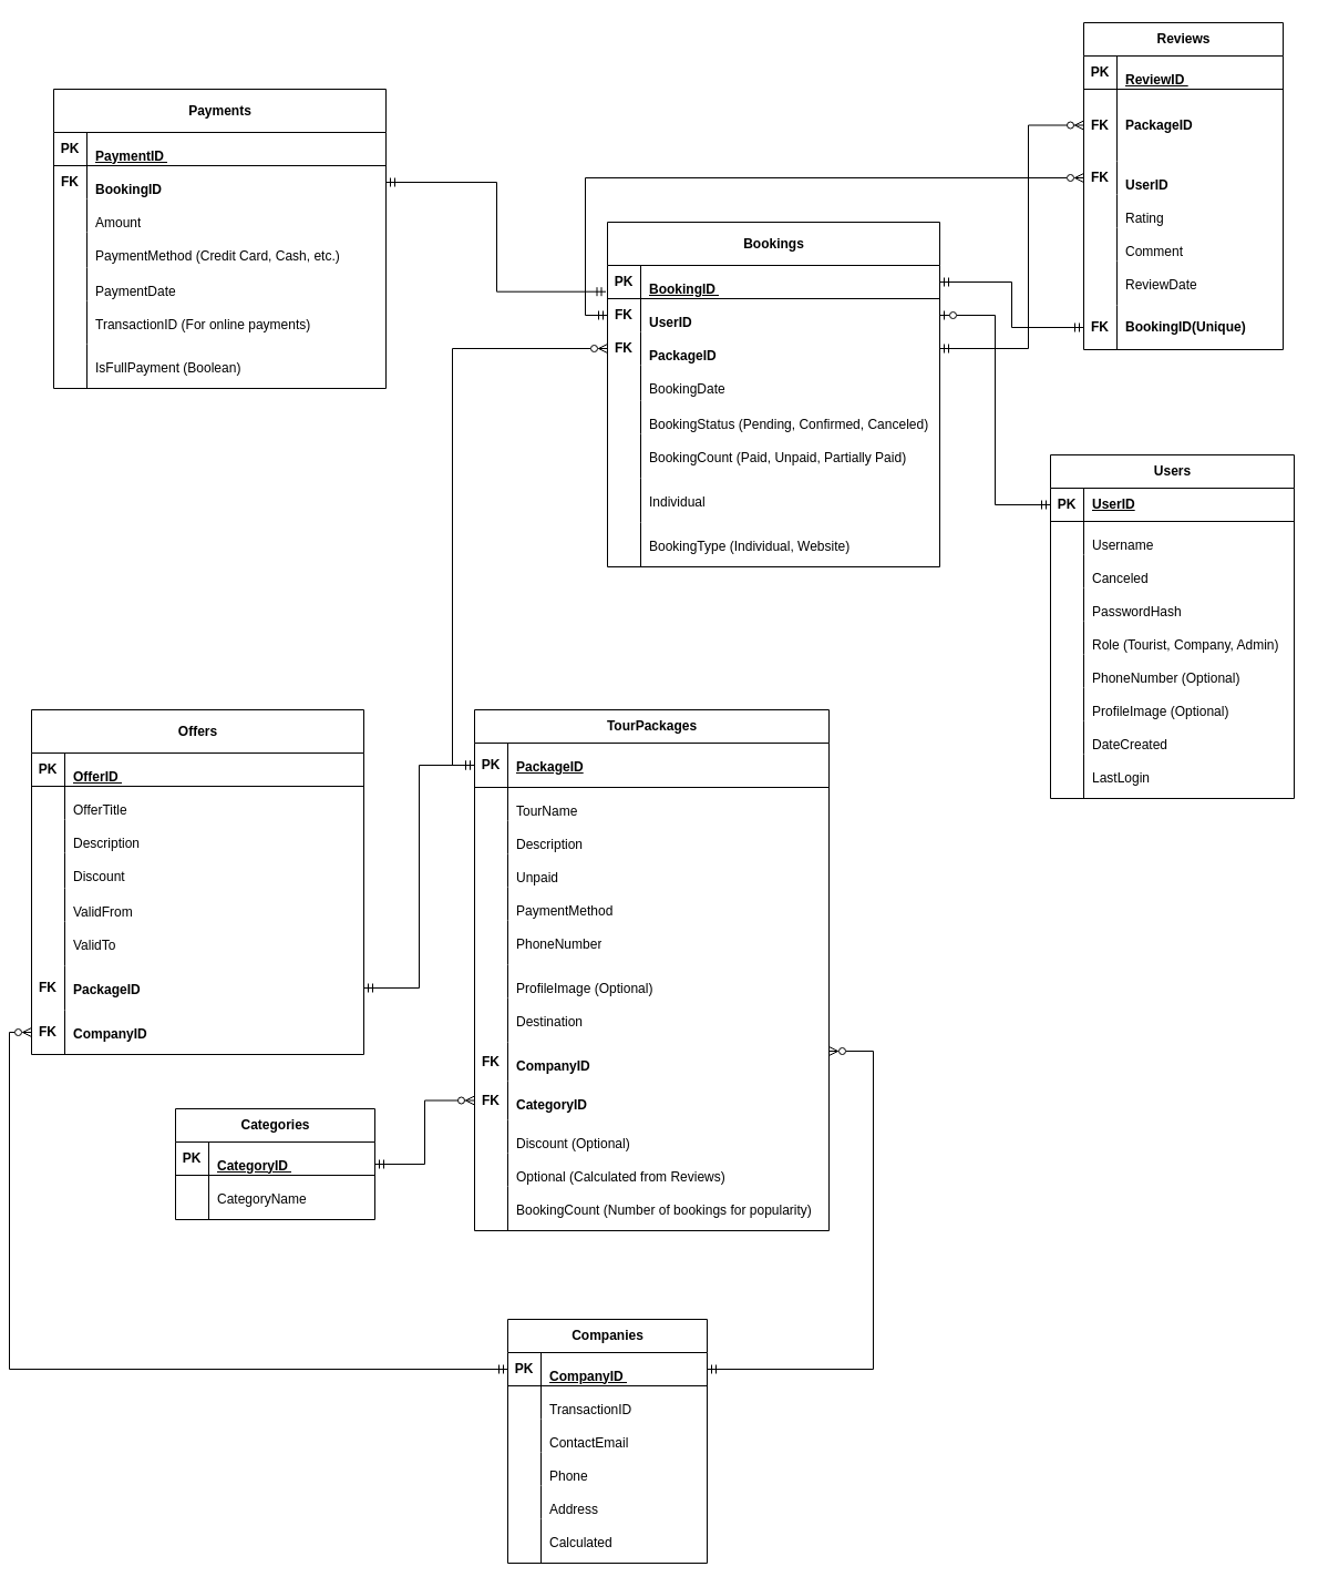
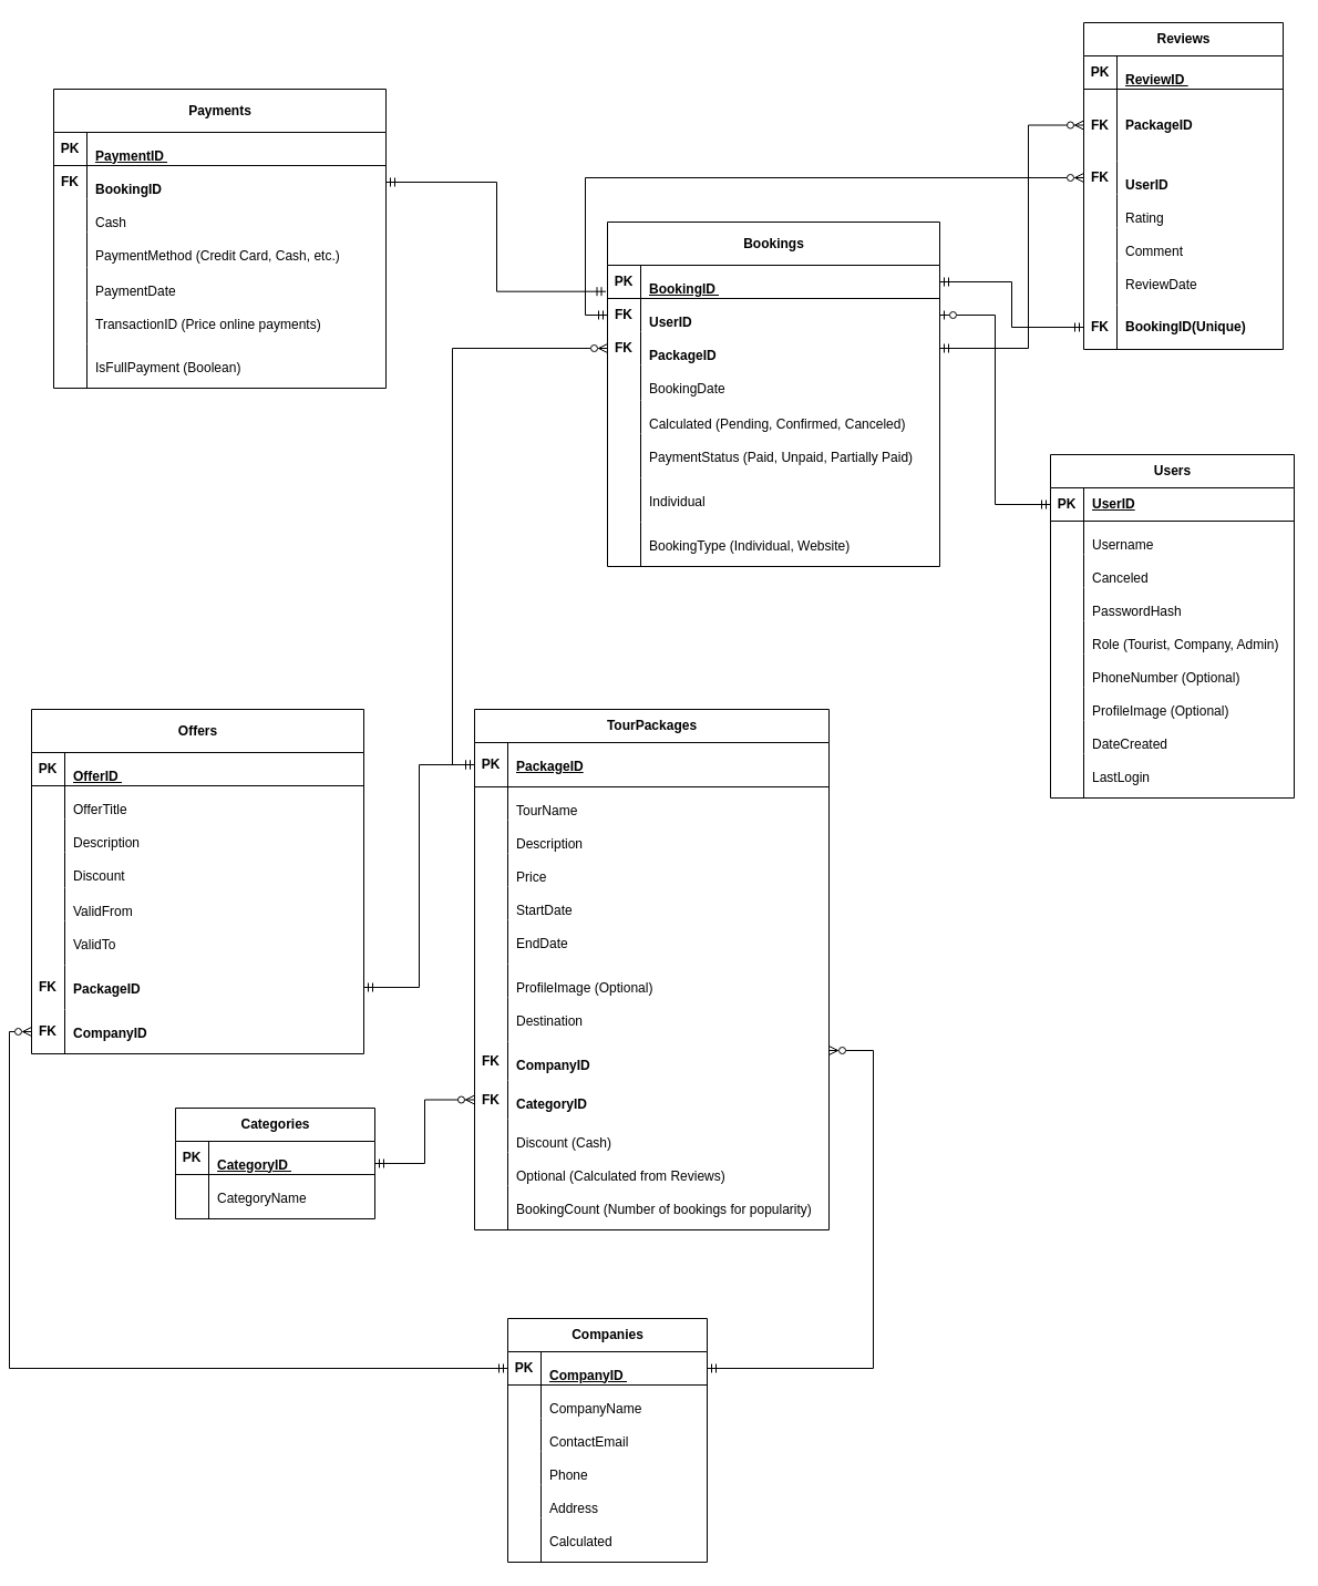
- <mxCell id="130" value="&lt;p data-pm-slice=&quot;1 1 [&amp;quot;list&amp;quot;,{&amp;quot;spread&amp;quot;:false,&amp;quot;start&amp;quot;:1053,&amp;quot;end&amp;quot;:1245},&amp;quot;regular_list_item&amp;quot;,{&amp;quot;start&amp;quot;:1117,&amp;quot;end&amp;quot;:1125}]&quot;&gt;Amount&lt;/p&gt;" style="shape=partialRectangle;connectable=0;fillColor=none;top=0;left=0;bottom=0;right=0;align=left;spacingLeft=6;overflow=hidden;whiteSpace=wrap;html=1;fontStyle=0" parent="128" vertex="1"><mxGeometry x="30" width="270" height="30" as="geometry"><mxRectangle width="270" height="30" as="alternateBounds" /></mxGeometry></mxCell>
+ <mxCell id="130" value="&lt;p data-pm-slice=&quot;1 1 [&amp;quot;list&amp;quot;,{&amp;quot;spread&amp;quot;:false,&amp;quot;start&amp;quot;:1053,&amp;quot;end&amp;quot;:1245},&amp;quot;regular_list_item&amp;quot;,{&amp;quot;start&amp;quot;:1117,&amp;quot;end&amp;quot;:1125}]&quot;&gt;Cash&lt;/p&gt;" style="shape=partialRectangle;connectable=0;fillColor=none;top=0;left=0;bottom=0;right=0;align=left;spacingLeft=6;overflow=hidden;whiteSpace=wrap;html=1;fontStyle=0" parent="128" vertex="1"><mxGeometry x="30" width="270" height="30" as="geometry"><mxRectangle width="270" height="30" as="alternateBounds" /></mxGeometry></mxCell>
- <mxCell id="139" value="&lt;p data-pm-slice=&quot;1 1 [&amp;quot;list&amp;quot;,{&amp;quot;spread&amp;quot;:false,&amp;quot;start&amp;quot;:1053,&amp;quot;end&amp;quot;:1245},&amp;quot;regular_list_item&amp;quot;,{&amp;quot;start&amp;quot;:1182,&amp;quot;end&amp;quot;:1219}]&quot;&gt;TransactionID (For online payments)&lt;/p&gt;" style="shape=partialRectangle;connectable=0;fillColor=none;top=0;left=0;bottom=0;right=0;align=left;spacingLeft=6;overflow=hidden;whiteSpace=wrap;html=1;" parent="137" vertex="1"><mxGeometry x="30" width="270" height="39" as="geometry"><mxRectangle width="270" height="39" as="alternateBounds" /></mxGeometry></mxCell>
+ <mxCell id="139" value="&lt;p data-pm-slice=&quot;1 1 [&amp;quot;list&amp;quot;,{&amp;quot;spread&amp;quot;:false,&amp;quot;start&amp;quot;:1053,&amp;quot;end&amp;quot;:1245},&amp;quot;regular_list_item&amp;quot;,{&amp;quot;start&amp;quot;:1182,&amp;quot;end&amp;quot;:1219}]&quot;&gt;TransactionID (Price online payments)&lt;/p&gt;" style="shape=partialRectangle;connectable=0;fillColor=none;top=0;left=0;bottom=0;right=0;align=left;spacingLeft=6;overflow=hidden;whiteSpace=wrap;html=1;" parent="137" vertex="1"><mxGeometry x="30" width="270" height="39" as="geometry"><mxRectangle width="270" height="39" as="alternateBounds" /></mxGeometry></mxCell>
- <mxCell id="111" value="&lt;p data-pm-slice=&quot;1 1 [&amp;quot;list&amp;quot;,{&amp;quot;spread&amp;quot;:false,&amp;quot;start&amp;quot;:772,&amp;quot;end&amp;quot;:1029},&amp;quot;regular_list_item&amp;quot;,{&amp;quot;start&amp;quot;:886,&amp;quot;end&amp;quot;:932}]&quot;&gt;BookingStatus (Pending, Confirmed, Canceled)&lt;/p&gt;" style="shape=partialRectangle;connectable=0;fillColor=none;top=0;left=0;bottom=0;right=0;align=left;spacingLeft=6;overflow=hidden;whiteSpace=wrap;html=1;" parent="109" vertex="1"><mxGeometry x="30" width="270" height="30" as="geometry"><mxRectangle width="270" height="30" as="alternateBounds" /></mxGeometry></mxCell>
+ <mxCell id="111" value="&lt;p data-pm-slice=&quot;1 1 [&amp;quot;list&amp;quot;,{&amp;quot;spread&amp;quot;:false,&amp;quot;start&amp;quot;:772,&amp;quot;end&amp;quot;:1029},&amp;quot;regular_list_item&amp;quot;,{&amp;quot;start&amp;quot;:886,&amp;quot;end&amp;quot;:932}]&quot;&gt;Calculated (Pending, Confirmed, Canceled)&lt;/p&gt;" style="shape=partialRectangle;connectable=0;fillColor=none;top=0;left=0;bottom=0;right=0;align=left;spacingLeft=6;overflow=hidden;whiteSpace=wrap;html=1;" parent="109" vertex="1"><mxGeometry x="30" width="270" height="30" as="geometry"><mxRectangle width="270" height="30" as="alternateBounds" /></mxGeometry></mxCell>
- <mxCell id="114" value="&lt;p data-pm-slice=&quot;1 1 [&amp;quot;list&amp;quot;,{&amp;quot;spread&amp;quot;:false,&amp;quot;start&amp;quot;:772,&amp;quot;end&amp;quot;:1029},&amp;quot;regular_list_item&amp;quot;,{&amp;quot;start&amp;quot;:933,&amp;quot;end&amp;quot;:979}]&quot;&gt;BookingCount (Paid, Unpaid, Partially Paid)&lt;/p&gt;" style="shape=partialRectangle;connectable=0;fillColor=none;top=0;left=0;bottom=0;right=0;align=left;spacingLeft=6;overflow=hidden;whiteSpace=wrap;html=1;" parent="112" vertex="1"><mxGeometry x="30" width="270" height="40" as="geometry"><mxRectangle width="270" height="40" as="alternateBounds" /></mxGeometry></mxCell>
+ <mxCell id="114" value="&lt;p data-pm-slice=&quot;1 1 [&amp;quot;list&amp;quot;,{&amp;quot;spread&amp;quot;:false,&amp;quot;start&amp;quot;:772,&amp;quot;end&amp;quot;:1029},&amp;quot;regular_list_item&amp;quot;,{&amp;quot;start&amp;quot;:933,&amp;quot;end&amp;quot;:979}]&quot;&gt;PaymentStatus (Paid, Unpaid, Partially Paid)&lt;/p&gt;" style="shape=partialRectangle;connectable=0;fillColor=none;top=0;left=0;bottom=0;right=0;align=left;spacingLeft=6;overflow=hidden;whiteSpace=wrap;html=1;" parent="112" vertex="1"><mxGeometry x="30" width="270" height="40" as="geometry"><mxRectangle width="270" height="40" as="alternateBounds" /></mxGeometry></mxCell>
- <mxCell id="42" value="&lt;p data-pm-slice=&quot;1 1 [&amp;quot;list&amp;quot;,{&amp;quot;spread&amp;quot;:false,&amp;quot;start&amp;quot;:292,&amp;quot;end&amp;quot;:574},&amp;quot;regular_list_item&amp;quot;,{&amp;quot;start&amp;quot;:343,&amp;quot;end&amp;quot;:350}]&quot;&gt;Unpaid&lt;/p&gt;" style="shape=partialRectangle;connectable=0;fillColor=none;top=0;left=0;bottom=0;right=0;align=left;spacingLeft=6;overflow=hidden;whiteSpace=wrap;html=1;" parent="40" vertex="1"><mxGeometry x="30" width="290" height="30" as="geometry"><mxRectangle width="290" height="30" as="alternateBounds" /></mxGeometry></mxCell>
+ <mxCell id="42" value="&lt;p data-pm-slice=&quot;1 1 [&amp;quot;list&amp;quot;,{&amp;quot;spread&amp;quot;:false,&amp;quot;start&amp;quot;:292,&amp;quot;end&amp;quot;:574},&amp;quot;regular_list_item&amp;quot;,{&amp;quot;start&amp;quot;:343,&amp;quot;end&amp;quot;:350}]&quot;&gt;Price&lt;/p&gt;" style="shape=partialRectangle;connectable=0;fillColor=none;top=0;left=0;bottom=0;right=0;align=left;spacingLeft=6;overflow=hidden;whiteSpace=wrap;html=1;" parent="40" vertex="1"><mxGeometry x="30" width="290" height="30" as="geometry"><mxRectangle width="290" height="30" as="alternateBounds" /></mxGeometry></mxCell>
- <mxCell id="45" value="&lt;p data-pm-slice=&quot;1 1 [&amp;quot;list&amp;quot;,{&amp;quot;spread&amp;quot;:false,&amp;quot;start&amp;quot;:292,&amp;quot;end&amp;quot;:574},&amp;quot;regular_list_item&amp;quot;,{&amp;quot;start&amp;quot;:351,&amp;quot;end&amp;quot;:362}]&quot;&gt;PaymentMethod&lt;/p&gt;" style="shape=partialRectangle;connectable=0;fillColor=none;top=0;left=0;bottom=0;right=0;align=left;spacingLeft=6;overflow=hidden;whiteSpace=wrap;html=1;" parent="43" vertex="1"><mxGeometry x="30" width="290" height="30" as="geometry"><mxRectangle width="290" height="30" as="alternateBounds" /></mxGeometry></mxCell>
+ <mxCell id="45" value="&lt;p data-pm-slice=&quot;1 1 [&amp;quot;list&amp;quot;,{&amp;quot;spread&amp;quot;:false,&amp;quot;start&amp;quot;:292,&amp;quot;end&amp;quot;:574},&amp;quot;regular_list_item&amp;quot;,{&amp;quot;start&amp;quot;:351,&amp;quot;end&amp;quot;:362}]&quot;&gt;StartDate&lt;/p&gt;" style="shape=partialRectangle;connectable=0;fillColor=none;top=0;left=0;bottom=0;right=0;align=left;spacingLeft=6;overflow=hidden;whiteSpace=wrap;html=1;" parent="43" vertex="1"><mxGeometry x="30" width="290" height="30" as="geometry"><mxRectangle width="290" height="30" as="alternateBounds" /></mxGeometry></mxCell>
- <mxCell id="48" value="&lt;p data-pm-slice=&quot;1 1 [&amp;quot;list&amp;quot;,{&amp;quot;spread&amp;quot;:false,&amp;quot;start&amp;quot;:292,&amp;quot;end&amp;quot;:574},&amp;quot;regular_list_item&amp;quot;,{&amp;quot;start&amp;quot;:363,&amp;quot;end&amp;quot;:372}]&quot;&gt;PhoneNumber&lt;/p&gt;" style="shape=partialRectangle;connectable=0;fillColor=none;top=0;left=0;bottom=0;right=0;align=left;spacingLeft=6;overflow=hidden;whiteSpace=wrap;html=1;" parent="46" vertex="1"><mxGeometry x="30" width="290" height="40" as="geometry"><mxRectangle width="290" height="40" as="alternateBounds" /></mxGeometry></mxCell>
+ <mxCell id="48" value="&lt;p data-pm-slice=&quot;1 1 [&amp;quot;list&amp;quot;,{&amp;quot;spread&amp;quot;:false,&amp;quot;start&amp;quot;:292,&amp;quot;end&amp;quot;:574},&amp;quot;regular_list_item&amp;quot;,{&amp;quot;start&amp;quot;:363,&amp;quot;end&amp;quot;:372}]&quot;&gt;EndDate&lt;/p&gt;" style="shape=partialRectangle;connectable=0;fillColor=none;top=0;left=0;bottom=0;right=0;align=left;spacingLeft=6;overflow=hidden;whiteSpace=wrap;html=1;" parent="46" vertex="1"><mxGeometry x="30" width="290" height="40" as="geometry"><mxRectangle width="290" height="40" as="alternateBounds" /></mxGeometry></mxCell>
- <mxCell id="63" value="&lt;p data-pm-slice=&quot;1 1 [&amp;quot;list&amp;quot;,{&amp;quot;spread&amp;quot;:false,&amp;quot;start&amp;quot;:292,&amp;quot;end&amp;quot;:574},&amp;quot;regular_list_item&amp;quot;,{&amp;quot;start&amp;quot;:467,&amp;quot;end&amp;quot;:488}]&quot;&gt;Discount (Optional)&lt;/p&gt;" style="shape=partialRectangle;connectable=0;fillColor=none;top=0;left=0;bottom=0;right=0;align=left;spacingLeft=6;overflow=hidden;whiteSpace=wrap;html=1;" parent="61" vertex="1"><mxGeometry x="30" width="290" height="30" as="geometry"><mxRectangle width="290" height="30" as="alternateBounds" /></mxGeometry></mxCell>
+ <mxCell id="63" value="&lt;p data-pm-slice=&quot;1 1 [&amp;quot;list&amp;quot;,{&amp;quot;spread&amp;quot;:false,&amp;quot;start&amp;quot;:292,&amp;quot;end&amp;quot;:574},&amp;quot;regular_list_item&amp;quot;,{&amp;quot;start&amp;quot;:467,&amp;quot;end&amp;quot;:488}]&quot;&gt;Discount (Cash)&lt;/p&gt;" style="shape=partialRectangle;connectable=0;fillColor=none;top=0;left=0;bottom=0;right=0;align=left;spacingLeft=6;overflow=hidden;whiteSpace=wrap;html=1;" parent="61" vertex="1"><mxGeometry x="30" width="290" height="30" as="geometry"><mxRectangle width="290" height="30" as="alternateBounds" /></mxGeometry></mxCell>
- <mxCell id="83" value="&lt;p data-pm-slice=&quot;1 1 [&amp;quot;list&amp;quot;,{&amp;quot;spread&amp;quot;:false,&amp;quot;start&amp;quot;:666,&amp;quot;end&amp;quot;:748},&amp;quot;regular_list_item&amp;quot;,{&amp;quot;start&amp;quot;:692,&amp;quot;end&amp;quot;:705}]&quot;&gt;TransactionID&lt;/p&gt;" style="shape=partialRectangle;connectable=0;fillColor=none;top=0;left=0;bottom=0;right=0;align=left;spacingLeft=6;overflow=hidden;whiteSpace=wrap;html=1;" parent="81" vertex="1"><mxGeometry x="30" width="150" height="30" as="geometry"><mxRectangle width="150" height="30" as="alternateBounds" /></mxGeometry></mxCell>
+ <mxCell id="83" value="&lt;p data-pm-slice=&quot;1 1 [&amp;quot;list&amp;quot;,{&amp;quot;spread&amp;quot;:false,&amp;quot;start&amp;quot;:666,&amp;quot;end&amp;quot;:748},&amp;quot;regular_list_item&amp;quot;,{&amp;quot;start&amp;quot;:692,&amp;quot;end&amp;quot;:705}]&quot;&gt;CompanyName&lt;/p&gt;" style="shape=partialRectangle;connectable=0;fillColor=none;top=0;left=0;bottom=0;right=0;align=left;spacingLeft=6;overflow=hidden;whiteSpace=wrap;html=1;" parent="81" vertex="1"><mxGeometry x="30" width="150" height="30" as="geometry"><mxRectangle width="150" height="30" as="alternateBounds" /></mxGeometry></mxCell>
